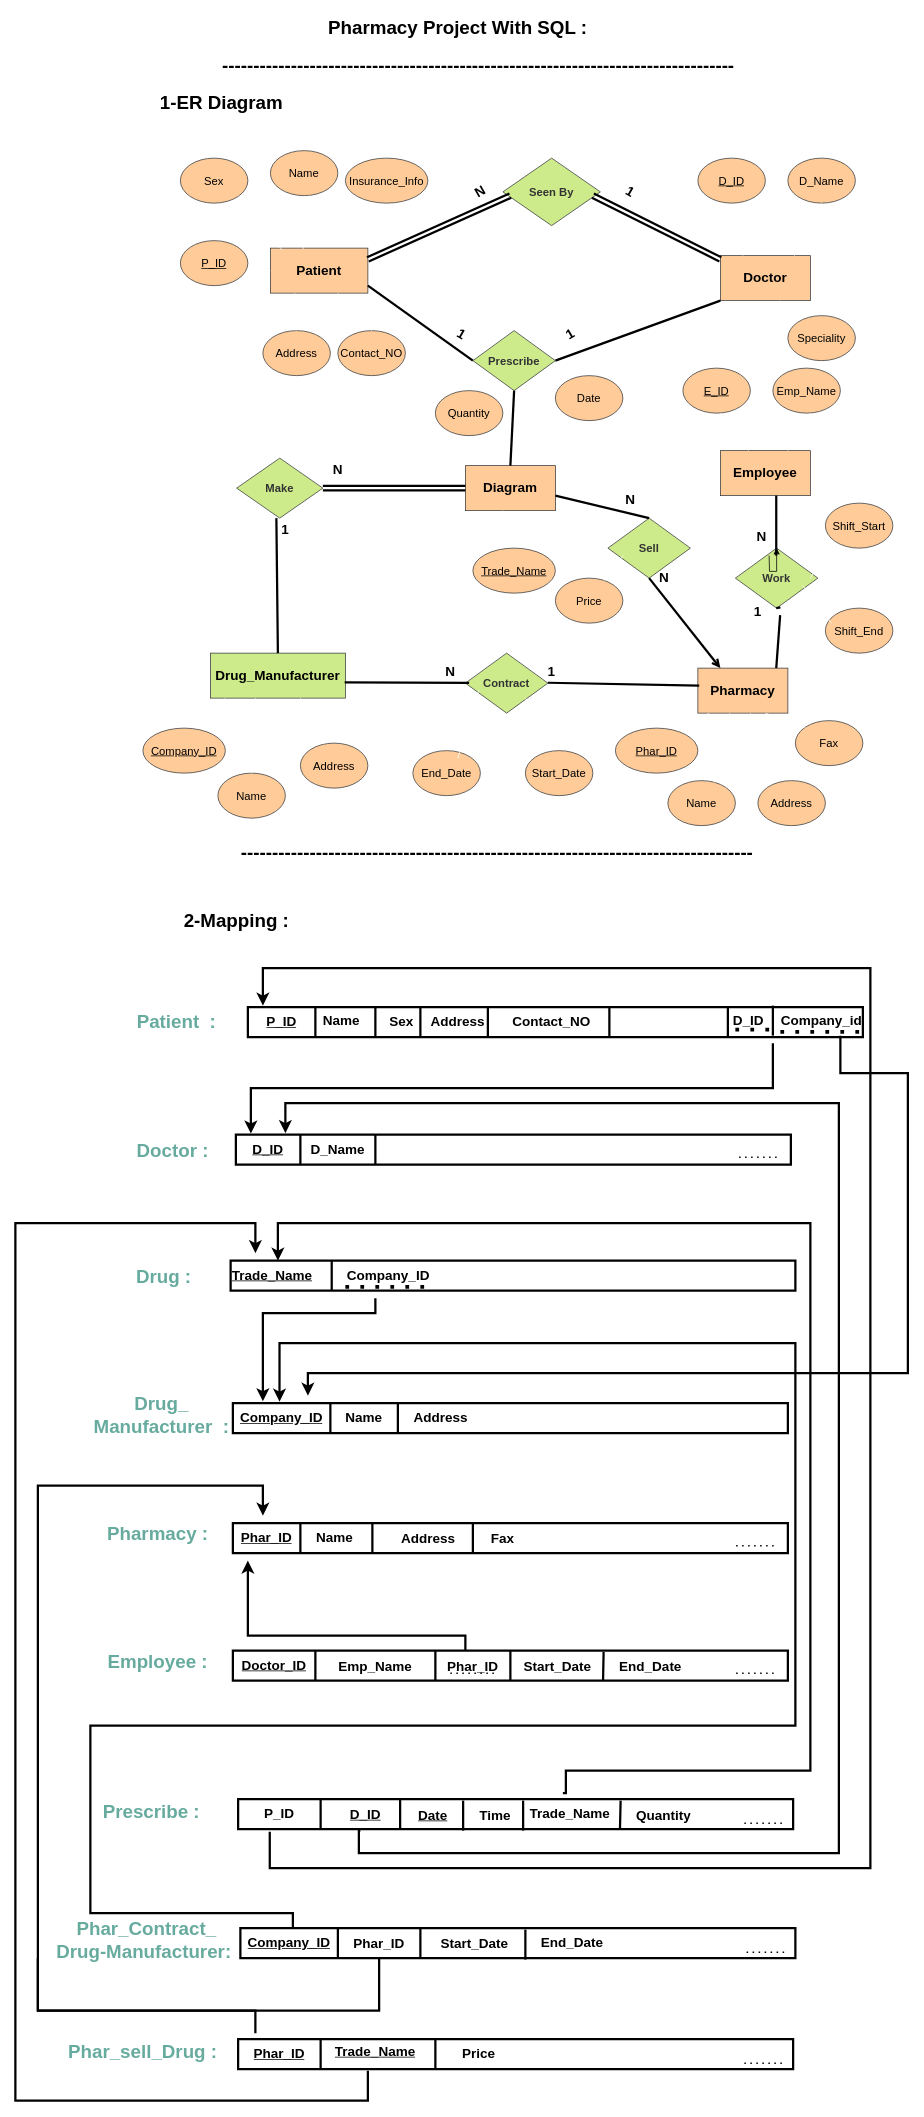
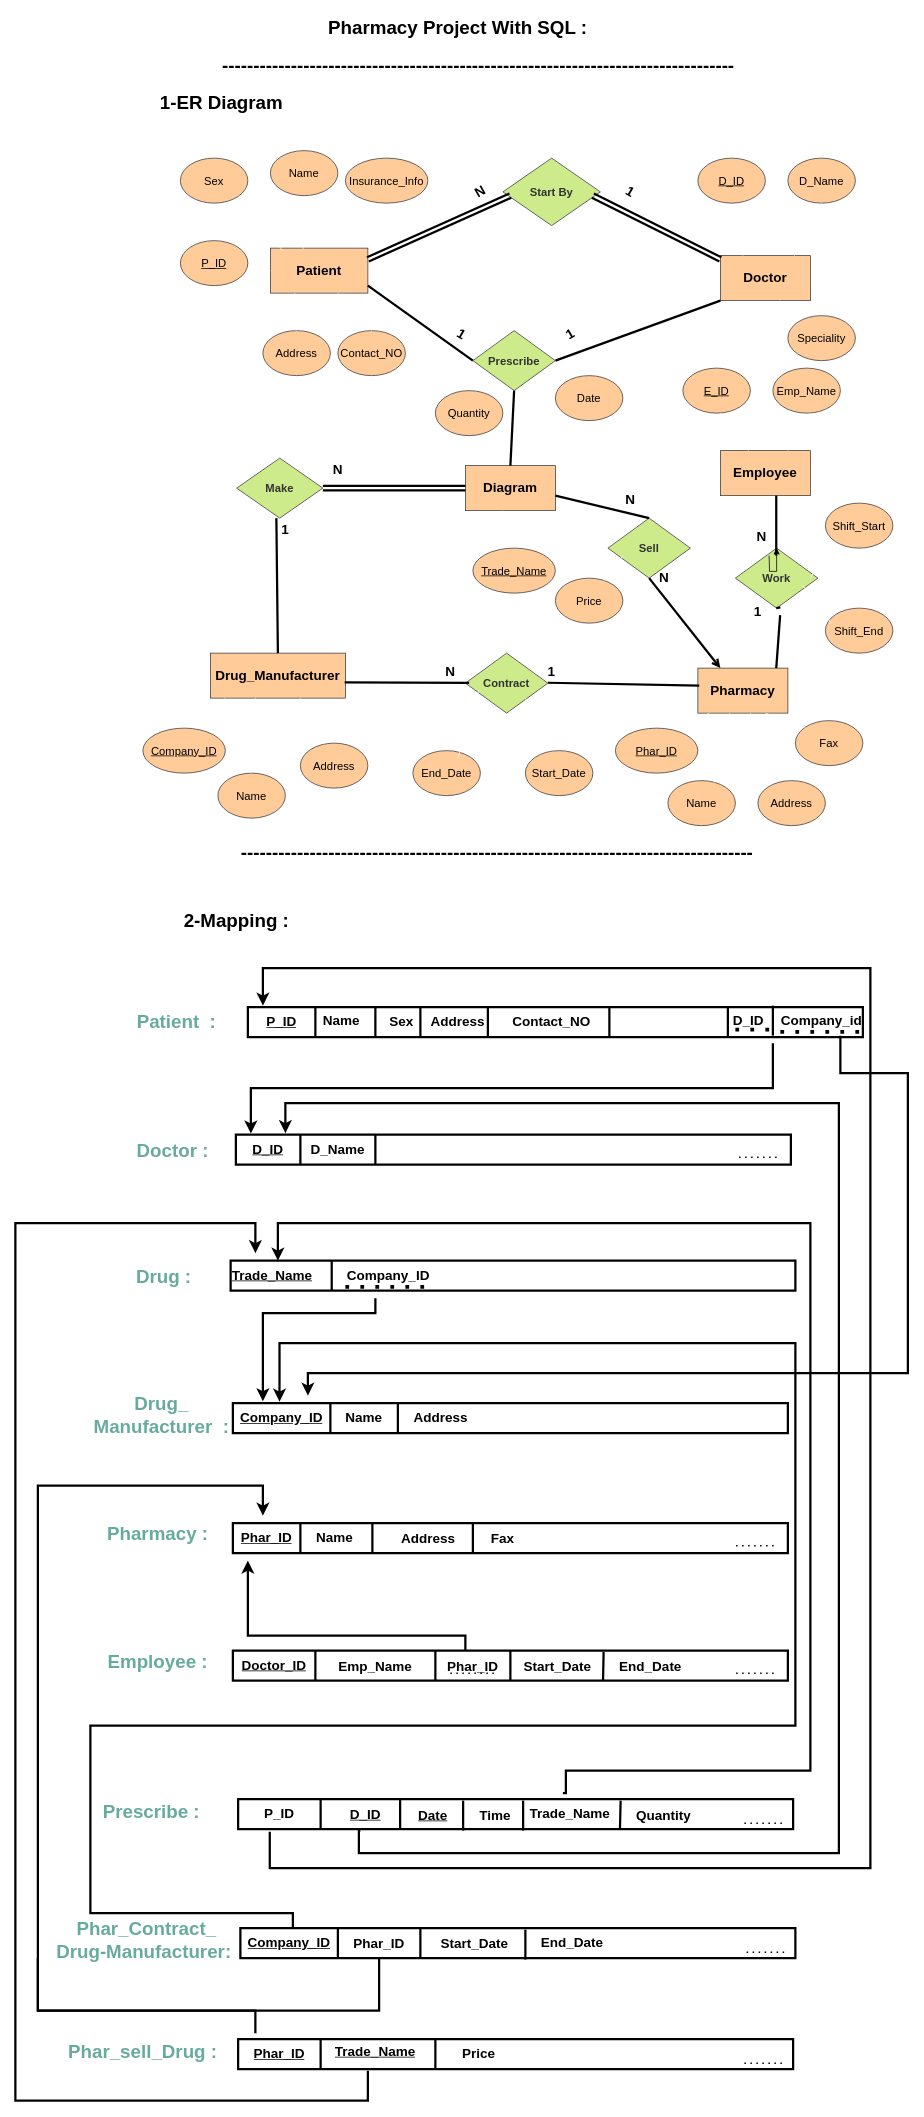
- <mxCell id="45" value="&lt;font color=&quot;#333333&quot; size=&quot;1&quot;&gt;&lt;b style=&quot;font-size: 15px;&quot;&gt;Seen By&lt;/b&gt;&lt;/font&gt;" style="rhombus;whiteSpace=wrap;html=1;fillColor=#cdeb8b;strokeColor=#36393d;" parent="1" vertex="1"><mxGeometry x="670" y="210" width="130" height="90" as="geometry" /></mxCell>
+ <mxCell id="45" value="&lt;font color=&quot;#333333&quot; size=&quot;1&quot;&gt;&lt;b style=&quot;font-size: 15px;&quot;&gt;Start By&lt;/b&gt;&lt;/font&gt;" style="rhombus;whiteSpace=wrap;html=1;fillColor=#cdeb8b;strokeColor=#36393d;" parent="1" vertex="1"><mxGeometry x="670" y="210" width="130" height="90" as="geometry" /></mxCell>
- <mxCell id="6" value="&lt;b&gt;&lt;font style=&quot;font-size: 18px;&quot;&gt;Drug_Manufacturer&lt;/font&gt;&lt;/b&gt;" style="rounded=0;whiteSpace=wrap;html=1;fillColor=#cdeb8b;strokeColor=#36393d;fontColor=#000000;" parent="1" vertex="1"><mxGeometry x="280" y="870" width="180" height="60" as="geometry" /></mxCell>
+ <mxCell id="6" value="&lt;b&gt;&lt;font style=&quot;font-size: 18px;&quot;&gt;Drug_Manufacturer&lt;/font&gt;&lt;/b&gt;" style="rounded=0;whiteSpace=wrap;html=1;fillColor=#ffcc99;strokeColor=#36393d;fontColor=#000000;" parent="1" vertex="1"><mxGeometry x="280" y="870" width="180" height="60" as="geometry" /></mxCell>
